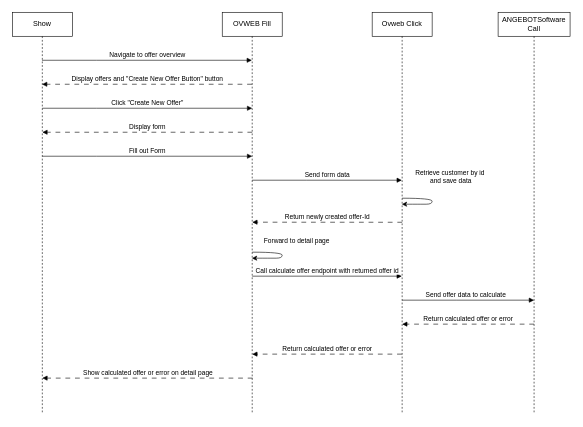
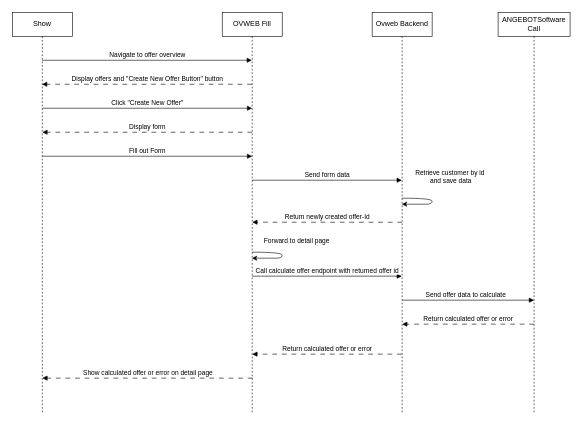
- <mxCell id="11" value="Ovweb Click" style="shape=umlLifeline;perimeter=lifelinePerimeter;whiteSpace=wrap;html=1;container=0;dropTarget=0;collapsible=0;recursiveResize=0;outlineConnect=0;portConstraint=eastwest;newEdgeStyle={&quot;edgeStyle&quot;:&quot;elbowEdgeStyle&quot;,&quot;elbow&quot;:&quot;vertical&quot;,&quot;curved&quot;:0,&quot;rounded&quot;:0};" parent="1" vertex="1"><mxGeometry x="620" y="20" width="100" height="670" as="geometry" /></mxCell>
+ <mxCell id="11" value="Ovweb Backend" style="shape=umlLifeline;perimeter=lifelinePerimeter;whiteSpace=wrap;html=1;container=0;dropTarget=0;collapsible=0;recursiveResize=0;outlineConnect=0;portConstraint=eastwest;newEdgeStyle={&quot;edgeStyle&quot;:&quot;elbowEdgeStyle&quot;,&quot;elbow&quot;:&quot;vertical&quot;,&quot;curved&quot;:0,&quot;rounded&quot;:0};" parent="1" vertex="1"><mxGeometry x="620" y="20" width="100" height="670" as="geometry" /></mxCell>
